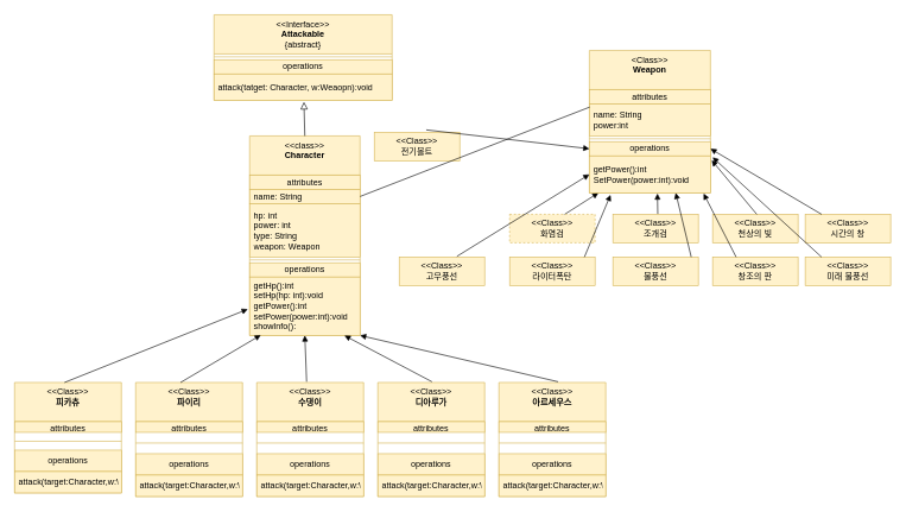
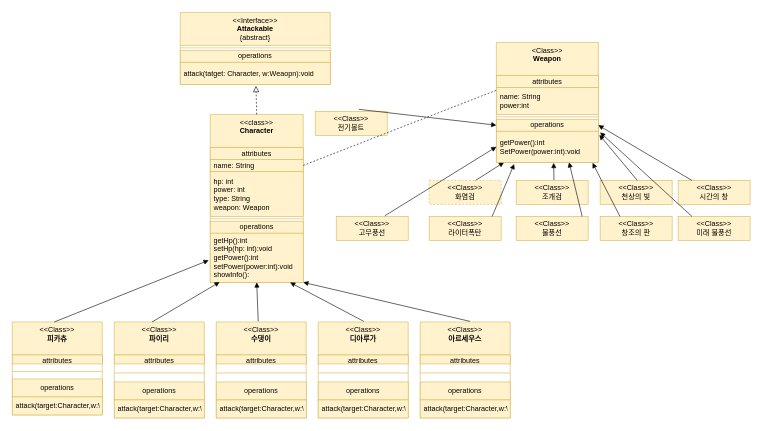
- <mxCell id="57" value="" style="endArrow=block;startArrow=none;endFill=0;startFill=0;endSize=8;html=1;verticalAlign=bottom;dashed=0;labelBackgroundColor=none;entryX=0.505;entryY=1.061;entryDx=0;entryDy=0;entryPerimeter=0;exitX=0.5;exitY=0;exitDx=0;exitDy=0;" edge="1" parent="1" source="6" target="5"><mxGeometry width="160" relative="1" as="geometry"><mxPoint x="355" y="169.7" as="sourcePoint" /><mxPoint x="515" y="169.7" as="targetPoint" /></mxGeometry></mxCell>
+ <mxCell id="57" value="" style="endArrow=block;startArrow=none;endFill=0;startFill=0;endSize=8;html=1;verticalAlign=bottom;dashed=1;labelBackgroundColor=none;entryX=0.505;entryY=1.061;entryDx=0;entryDy=0;entryPerimeter=0;exitX=0.5;exitY=0;exitDx=0;exitDy=0;" edge="1" parent="1" source="6" target="5"><mxGeometry width="160" relative="1" as="geometry"><mxPoint x="355" y="169.7" as="sourcePoint" /><mxPoint x="515" y="169.7" as="targetPoint" /></mxGeometry></mxCell>
- <mxCell id="70" value="" style="endArrow=none;html=1;entryX=0.003;entryY=0.1;entryDx=0;entryDy=0;entryPerimeter=0;exitX=1;exitY=0.5;exitDx=0;exitDy=0;" edge="1" parent="1" source="8" target="15"><mxGeometry width="50" height="50" relative="1" as="geometry"><mxPoint x="680" y="260" as="sourcePoint" /><mxPoint x="730" y="210" as="targetPoint" /></mxGeometry></mxCell>
+ <mxCell id="70" value="" style="endArrow=none;html=1;entryX=0.003;entryY=0.1;entryDx=0;entryDy=0;entryPerimeter=0;exitX=1;exitY=0.5;exitDx=0;exitDy=0;dashed=1;" edge="1" parent="1" source="8" target="15"><mxGeometry width="50" height="50" relative="1" as="geometry"><mxPoint x="680" y="260" as="sourcePoint" /><mxPoint x="730" y="210" as="targetPoint" /></mxGeometry></mxCell>
